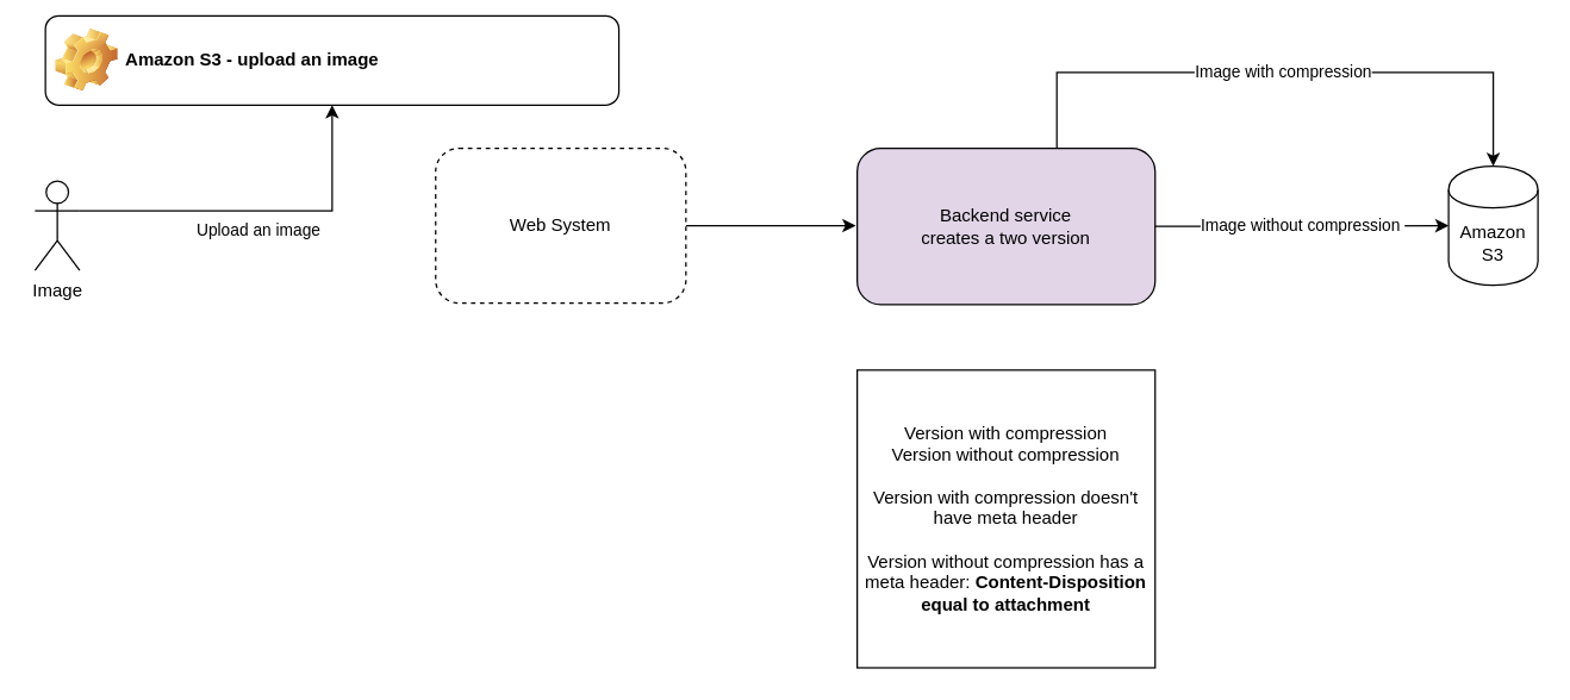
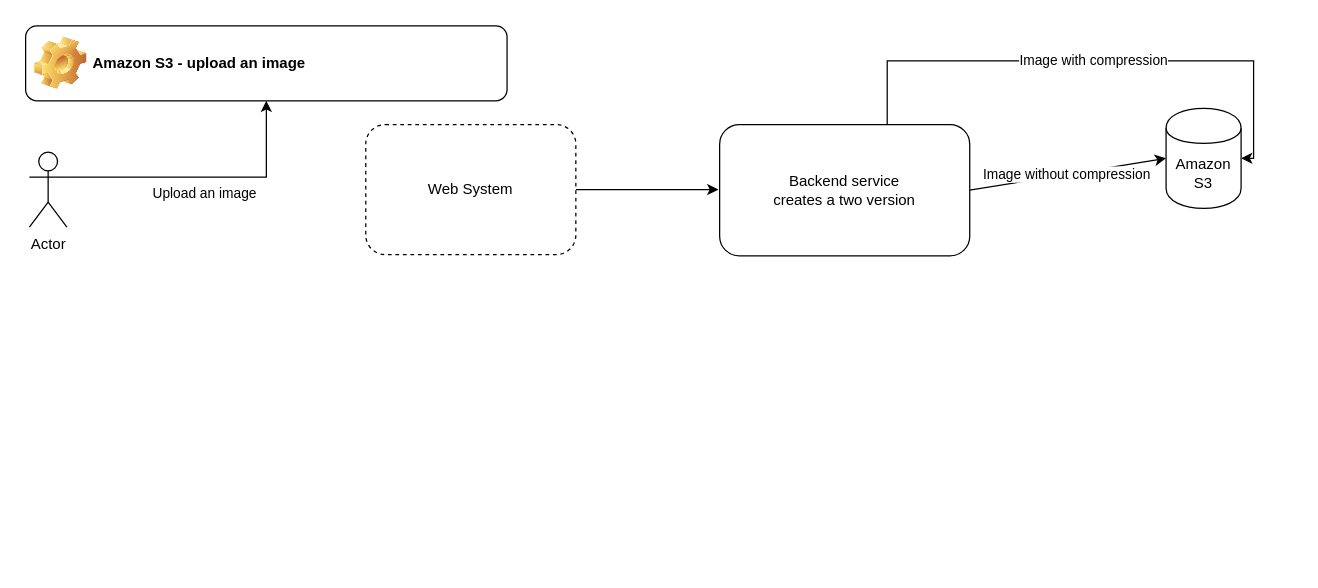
- <mxCell id="11" value="Amazon S3 - upload an image" style="label;whiteSpace=wrap;html=1;image=img/clipart/Gear_128x128.png" vertex="1" parent="1"><mxGeometry x="30" y="10" width="385" height="60" as="geometry" /></mxCell>
+ <mxCell id="11" value="Amazon S3 - upload an image" style="label;whiteSpace=wrap;html=1;image=img/clipart/Gear_128x128.png" vertex="1" parent="1"><mxGeometry x="20" y="20" width="385" height="60" as="geometry" /></mxCell>
- <mxCell id="9" value="Amazon S3" style="shape=cylinder;whiteSpace=wrap;html=1;boundedLbl=1;backgroundOutline=1;" parent="1" vertex="1"><mxGeometry x="972" y="111" width="60" height="80" as="geometry" /></mxCell>
+ <mxCell id="9" value="Amazon S3" style="shape=cylinder;whiteSpace=wrap;html=1;boundedLbl=1;backgroundOutline=1;" parent="1" vertex="1"><mxGeometry x="932" y="86" width="60" height="80" as="geometry" /></mxCell>
- <mxCell id="7" value="Backend service&lt;br&gt;creates a two version" style="rounded=1;whiteSpace=wrap;html=1;fillColor=#e1d5e7;" parent="1" vertex="1"><mxGeometry x="575" y="99" width="200" height="105" as="geometry" /></mxCell>
+ <mxCell id="7" value="Backend service&lt;br&gt;creates a two version" style="rounded=1;whiteSpace=wrap;html=1;" parent="1" vertex="1"><mxGeometry x="575" y="99" width="200" height="105" as="geometry" /></mxCell>
- <mxCell id="3" value="Image" style="shape=umlActor;verticalLabelPosition=bottom;labelBackgroundColor=#ffffff;verticalAlign=top;html=1;outlineConnect=0;" parent="1" vertex="1"><mxGeometry x="23" y="121" width="30" height="60" as="geometry" /></mxCell>
+ <mxCell id="3" value="Actor" style="shape=umlActor;verticalLabelPosition=bottom;labelBackgroundColor=#ffffff;verticalAlign=top;html=1;outlineConnect=0;" parent="1" vertex="1"><mxGeometry x="23" y="121" width="30" height="60" as="geometry" /></mxCell>
- <mxCell id="8" value="&lt;span style=&quot;white-space: normal&quot;&gt;Version with compression&lt;/span&gt;&lt;br style=&quot;white-space: normal&quot;&gt;Version without compression&lt;br&gt;&lt;br&gt;Version with compression doesn't have meta header&lt;br&gt;&lt;br&gt;Version without compression has a meta header: &lt;b&gt;Content-Disposition equal to attachment&lt;/b&gt;" style="whiteSpace=wrap;html=1;aspect=fixed;" parent="1" vertex="1"><mxGeometry x="575" y="248" width="200" height="200" as="geometry" /></mxCell>
